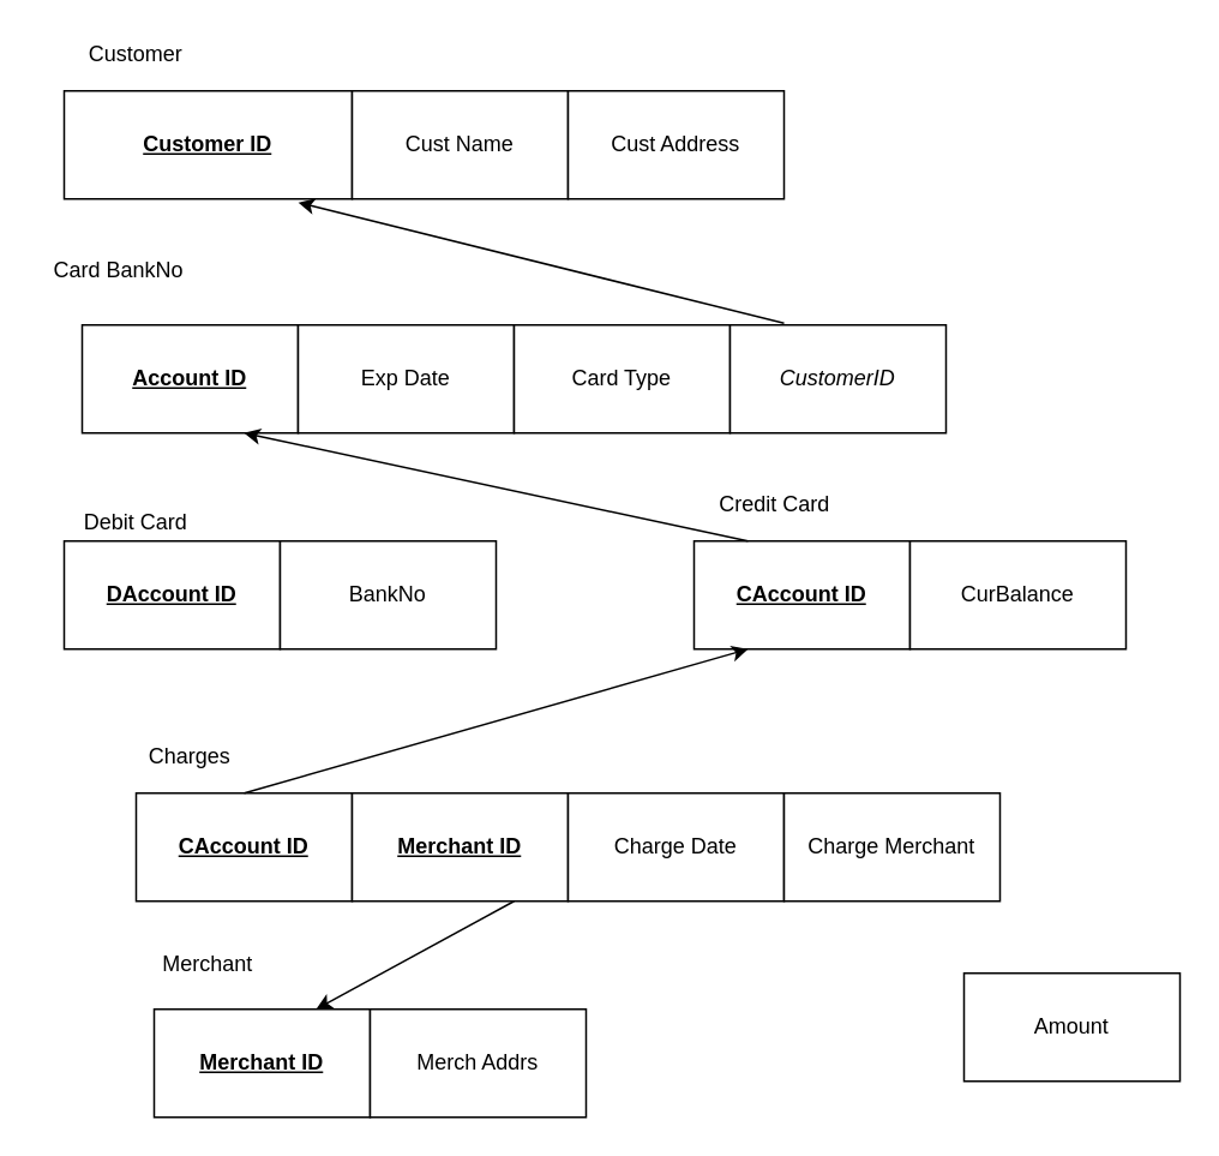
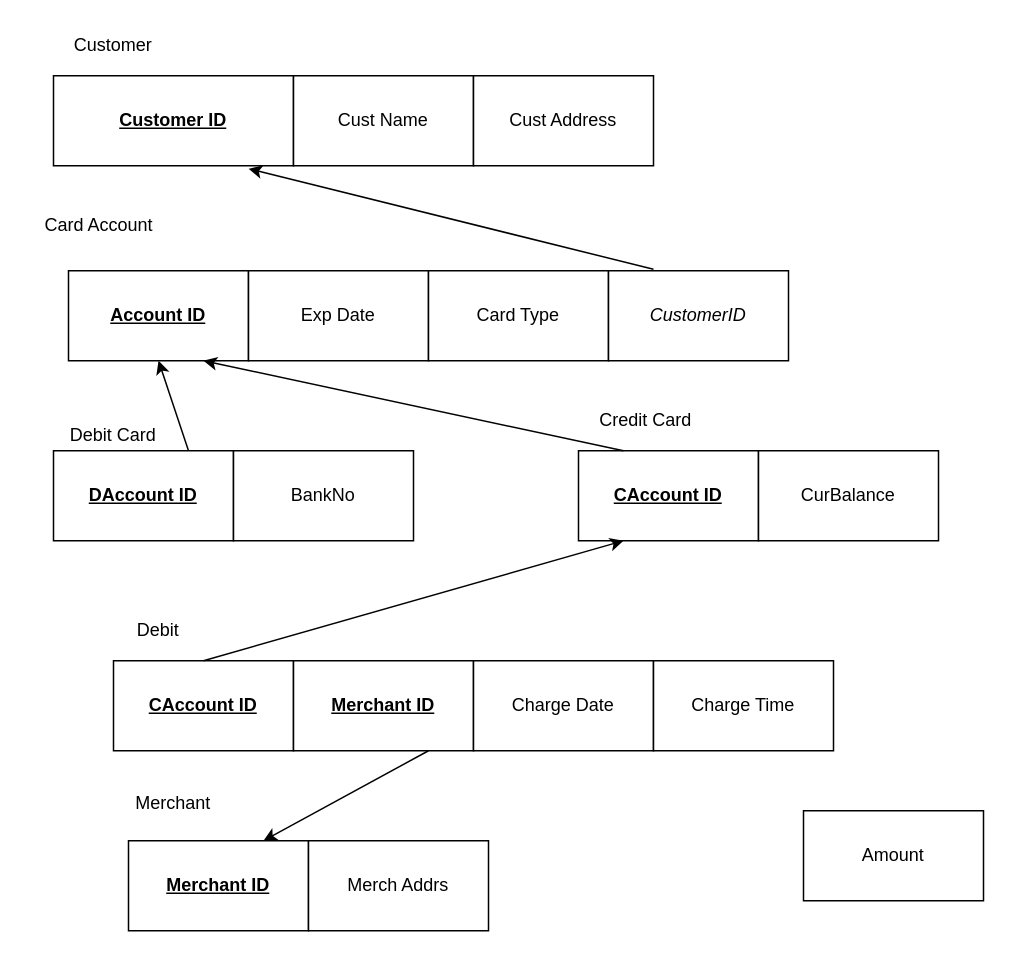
- <mxCell id="11" value="Card BankNo" style="text;html=1;align=center;verticalAlign=middle;resizable=0;points=[];autosize=1;" vertex="1" parent="1"><mxGeometry x="20" y="140" width="90" height="20" as="geometry" /></mxCell>
+ <mxCell id="11" value="Card Account" style="text;html=1;align=center;verticalAlign=middle;resizable=0;points=[];autosize=1;" vertex="1" parent="1"><mxGeometry x="20" y="140" width="90" height="20" as="geometry" /></mxCell>
+ <mxCell id="15" value="" style="endArrow=classic;html=1;exitX=0.75;exitY=0;exitDx=0;exitDy=0;entryX=0.5;entryY=1;entryDx=0;entryDy=0;" edge="1" parent="1" source="13" target="6"><mxGeometry width="50" height="50" relative="1" as="geometry"><mxPoint x="285" y="220" as="sourcePoint" /><mxPoint x="335" y="170" as="targetPoint" /></mxGeometry></mxCell>
- <mxCell id="30" value="Charges" style="text;html=1;strokeColor=none;fillColor=none;align=center;verticalAlign=middle;whiteSpace=wrap;rounded=0;" vertex="1" parent="1"><mxGeometry x="85" y="410" width="40" height="20" as="geometry" /></mxCell>
+ <mxCell id="30" value="Debit" style="text;html=1;strokeColor=none;fillColor=none;align=center;verticalAlign=middle;whiteSpace=wrap;rounded=0;" vertex="1" parent="1"><mxGeometry x="85" y="410" width="40" height="20" as="geometry" /></mxCell>
- <mxCell id="23" value="Charge Merchant" style="rounded=0;whiteSpace=wrap;html=1;" vertex="1" parent="1"><mxGeometry x="435" y="440" width="120" height="60" as="geometry" /></mxCell>
+ <mxCell id="23" value="Charge Time" style="rounded=0;whiteSpace=wrap;html=1;" vertex="1" parent="1"><mxGeometry x="435" y="440" width="120" height="60" as="geometry" /></mxCell>
